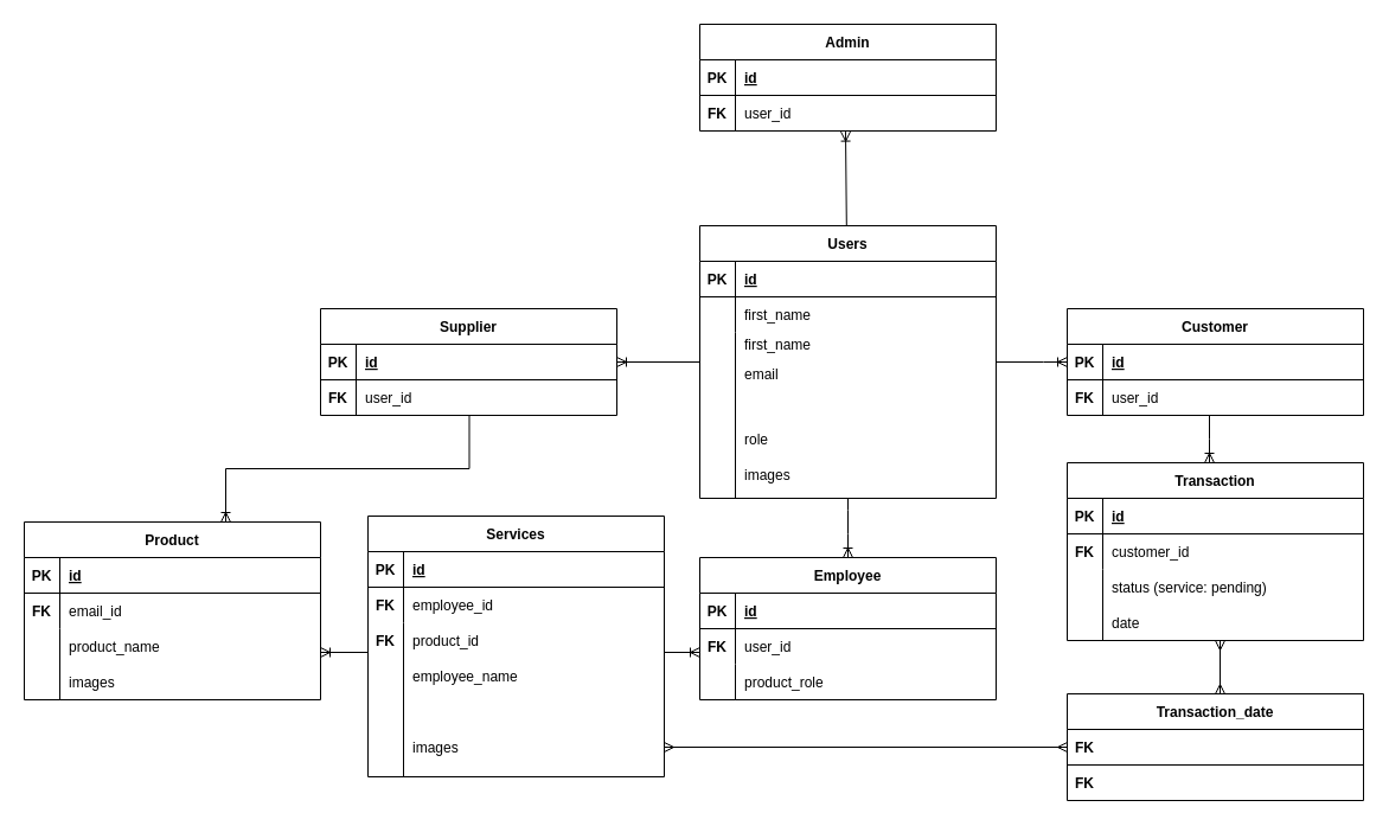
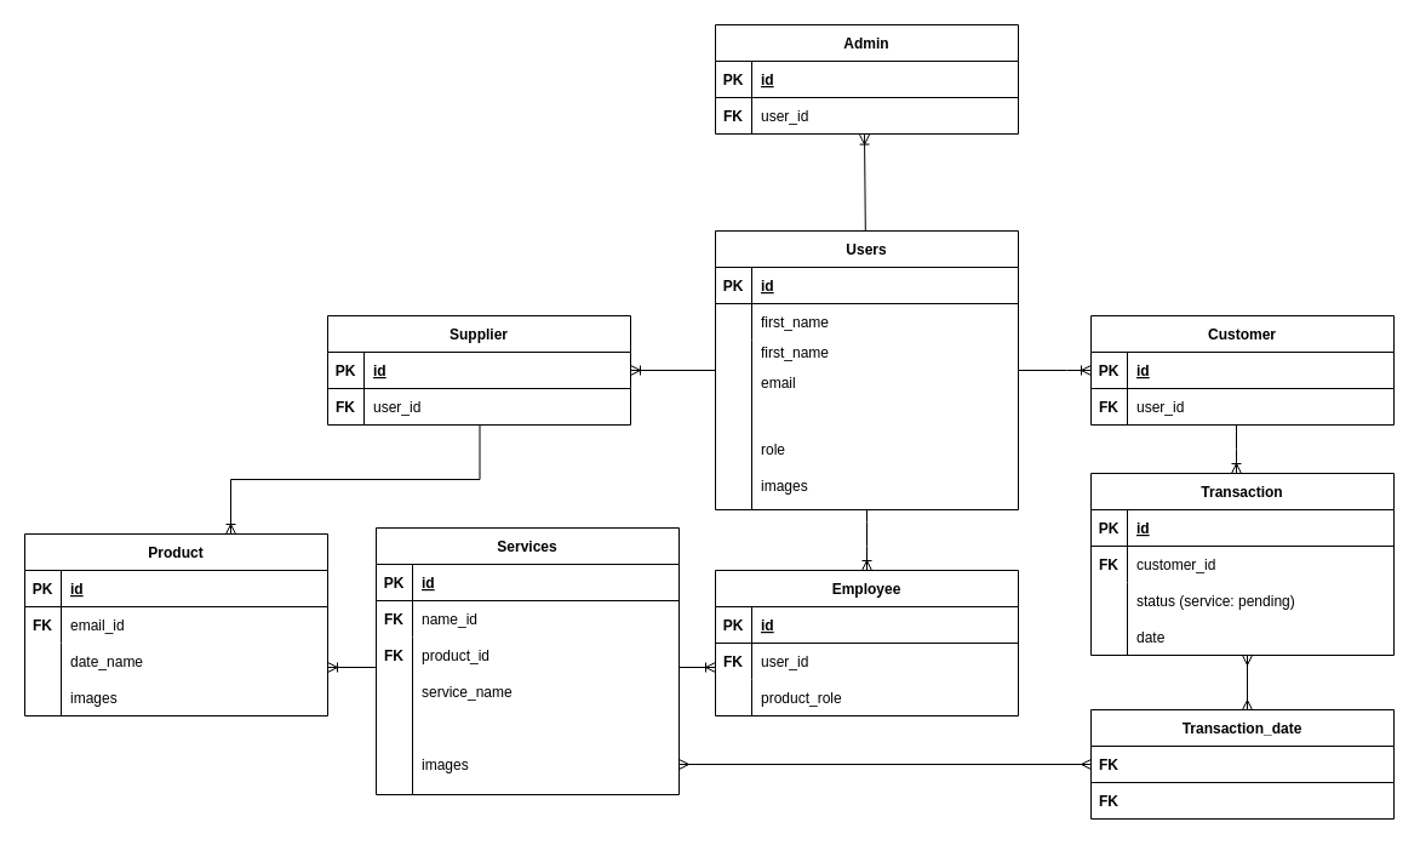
- <mxCell id="70" value="employee_id" style="shape=partialRectangle;overflow=hidden;connectable=0;fillColor=none;top=0;left=0;bottom=0;right=0;align=left;spacingLeft=6;" parent="68" vertex="1"><mxGeometry x="30" width="220" height="30" as="geometry"><mxRectangle width="220" height="30" as="alternateBounds" /></mxGeometry></mxCell>
+ <mxCell id="70" value="name_id" style="shape=partialRectangle;overflow=hidden;connectable=0;fillColor=none;top=0;left=0;bottom=0;right=0;align=left;spacingLeft=6;" parent="68" vertex="1"><mxGeometry x="30" width="220" height="30" as="geometry"><mxRectangle width="220" height="30" as="alternateBounds" /></mxGeometry></mxCell>
- <mxCell id="61" value="product_name" style="shape=partialRectangle;overflow=hidden;connectable=0;fillColor=none;top=0;left=0;bottom=0;right=0;align=left;spacingLeft=6;" parent="1" vertex="1"><mxGeometry x="50" y="530" width="220" height="30" as="geometry"><mxRectangle width="220" height="30" as="alternateBounds" /></mxGeometry></mxCell>
+ <mxCell id="61" value="date_name" style="shape=partialRectangle;overflow=hidden;connectable=0;fillColor=none;top=0;left=0;bottom=0;right=0;align=left;spacingLeft=6;" parent="1" vertex="1"><mxGeometry x="50" y="530" width="220" height="30" as="geometry"><mxRectangle width="220" height="30" as="alternateBounds" /></mxGeometry></mxCell>
- <mxCell id="76" value="employee_name" style="shape=partialRectangle;overflow=hidden;connectable=0;fillColor=none;top=0;left=0;bottom=0;right=0;align=left;spacingLeft=6;" parent="1" vertex="1"><mxGeometry x="340" y="555" width="220" height="30" as="geometry"><mxRectangle width="220" height="30" as="alternateBounds" /></mxGeometry></mxCell>
+ <mxCell id="76" value="service_name" style="shape=partialRectangle;overflow=hidden;connectable=0;fillColor=none;top=0;left=0;bottom=0;right=0;align=left;spacingLeft=6;" parent="1" vertex="1"><mxGeometry x="340" y="555" width="220" height="30" as="geometry"><mxRectangle width="220" height="30" as="alternateBounds" /></mxGeometry></mxCell>
